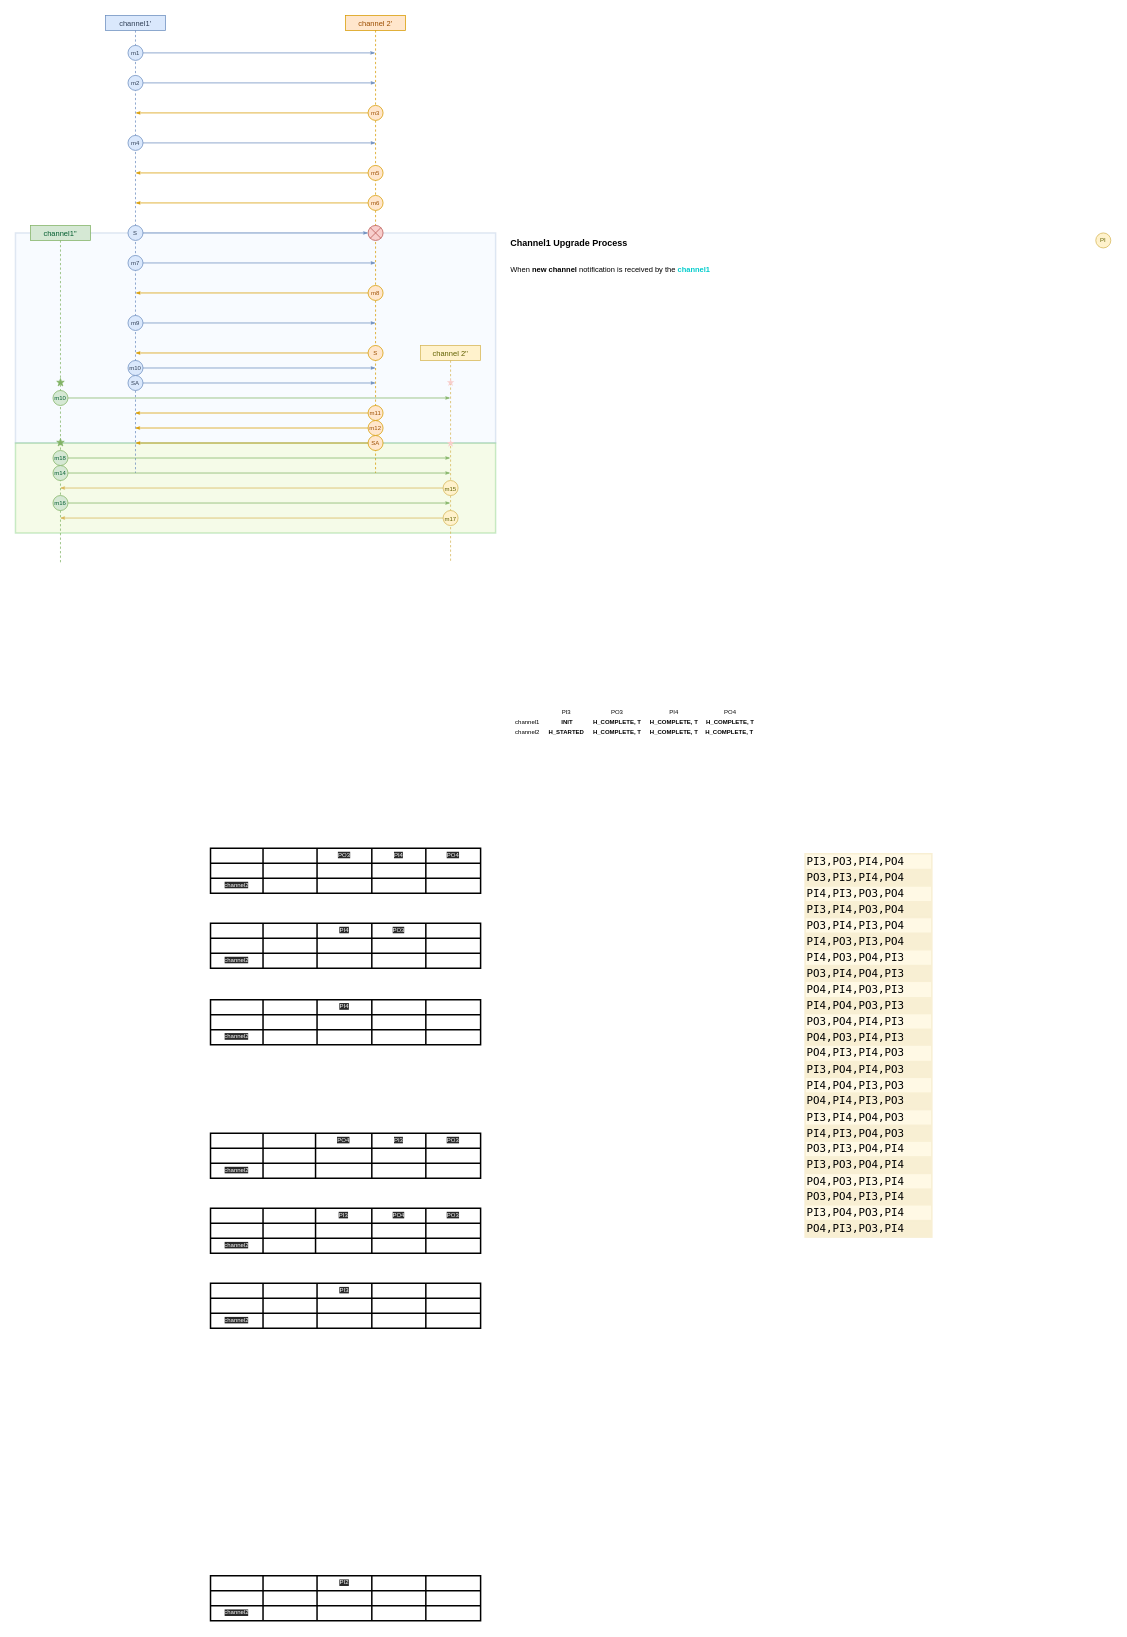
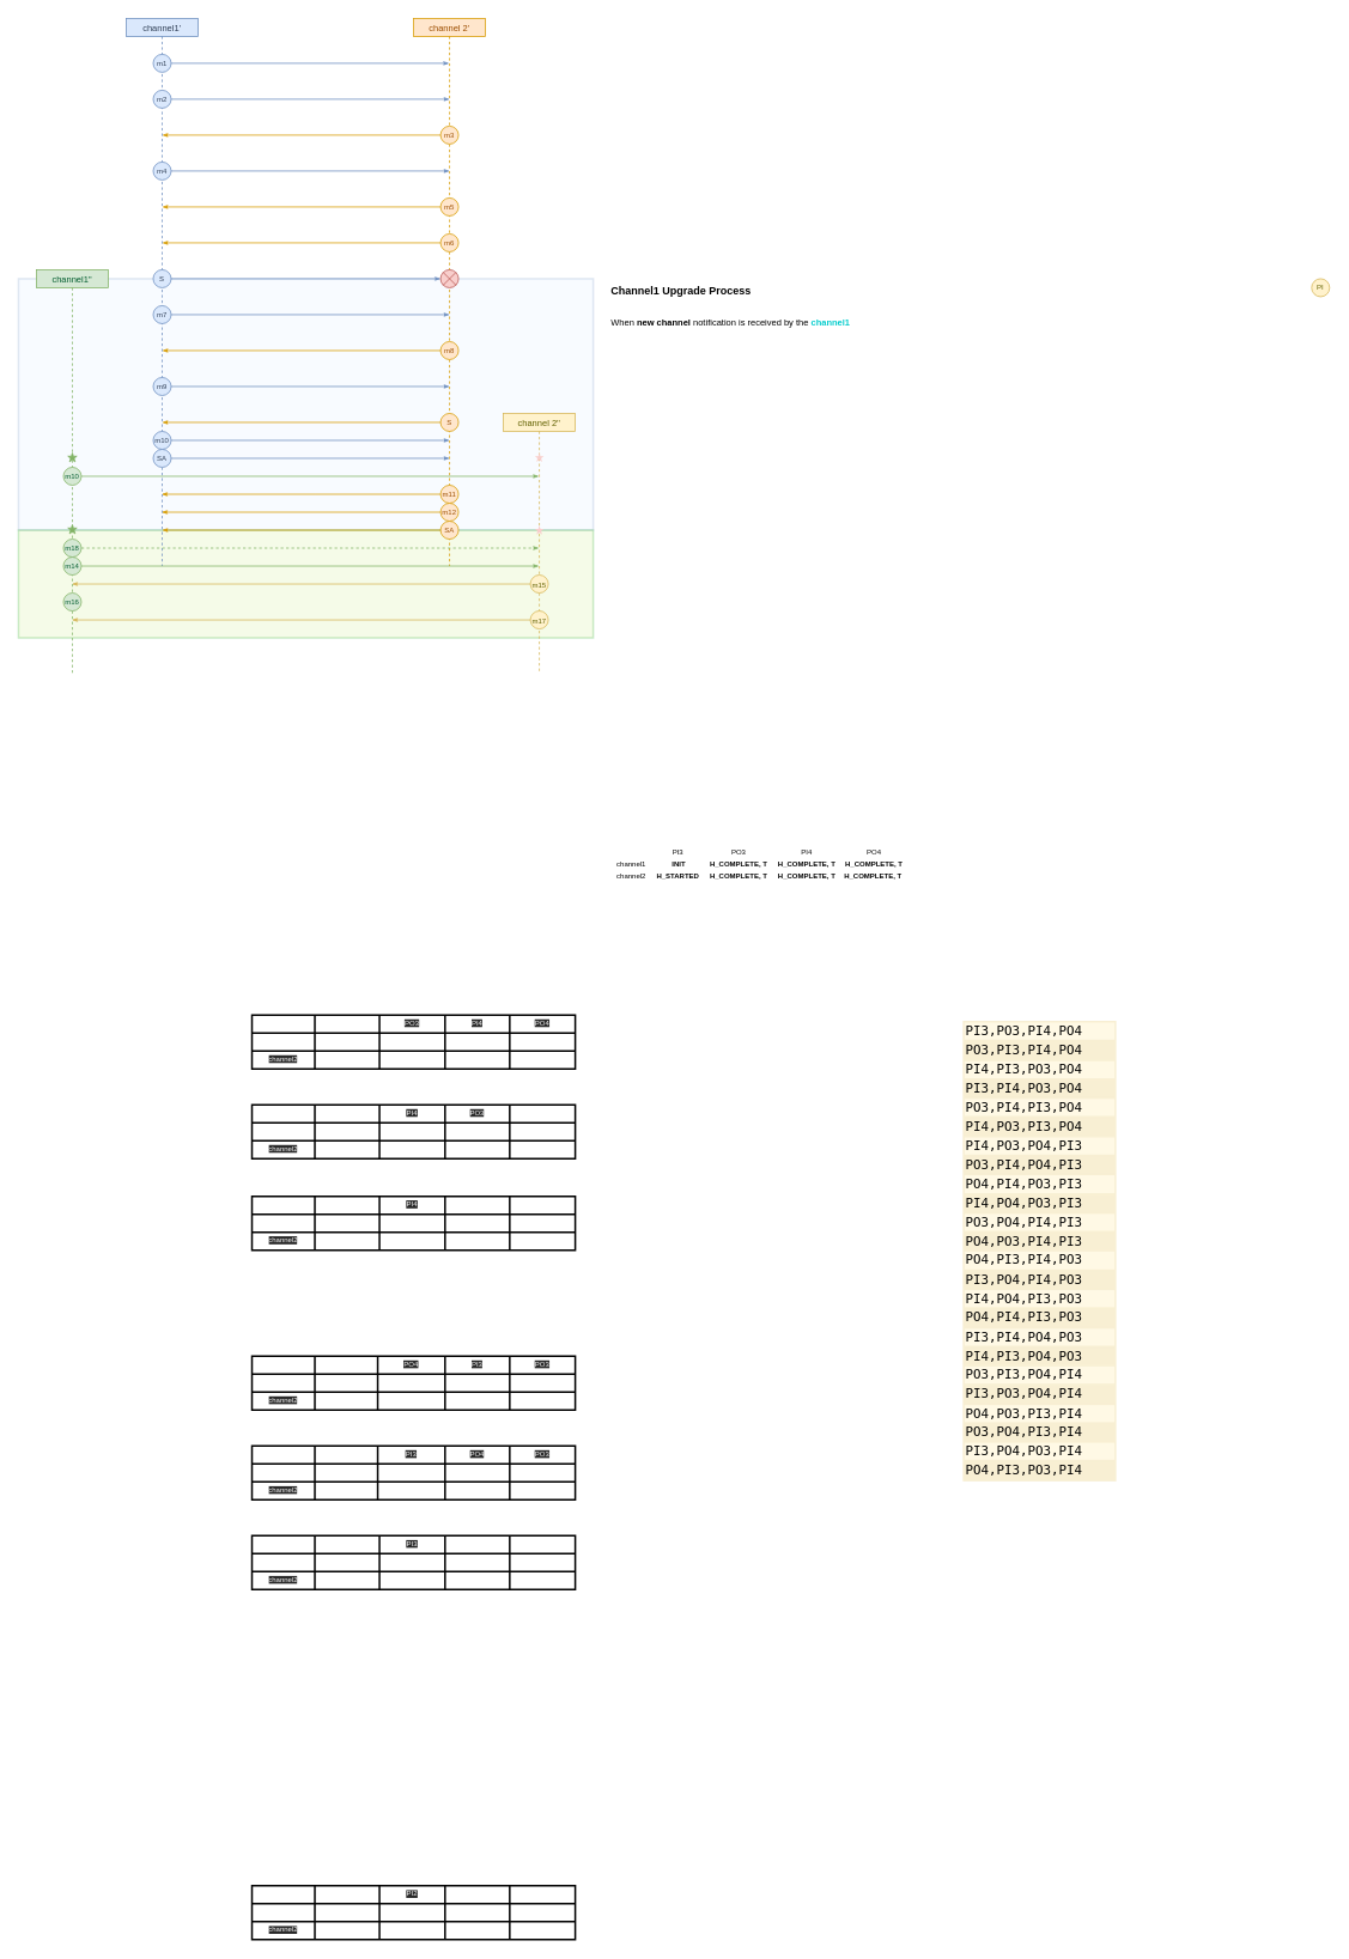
- <mxCell id="187" value="" style="endArrow=classicThin;html=1;rounded=0;fontSize=8;strokeColor=#82b366;exitX=1;exitY=0.5;exitDx=0;exitDy=0;endFill=1;jumpSize=6;startSize=4;endSize=4;strokeWidth=1;fillColor=#d5e8d4;fontStyle=0;fontColor=#005C2E;glass=0;labelBackgroundColor=none;fillStyle=solid;" edge="1" parent="1" source="34" target="39"><mxGeometry width="50" height="50" relative="1" as="geometry"><mxPoint x="350" y="590" as="sourcePoint" /><mxPoint x="580" y="610" as="targetPoint" /></mxGeometry></mxCell>
+ <mxCell id="187" value="" style="endArrow=classicThin;html=1;rounded=0;fontSize=8;strokeColor=#82b366;exitX=1;exitY=0.5;exitDx=0;exitDy=0;endFill=1;jumpSize=6;startSize=4;endSize=4;strokeWidth=1;fillColor=#d5e8d4;fontStyle=0;fontColor=#005C2E;glass=0;labelBackgroundColor=none;fillStyle=solid;dashed=1;" edge="1" parent="1" source="34" target="39"><mxGeometry width="50" height="50" relative="1" as="geometry"><mxPoint x="350" y="590" as="sourcePoint" /><mxPoint x="580" y="610" as="targetPoint" /></mxGeometry></mxCell>
- <mxCell id="193" value="" style="endArrow=classicThin;html=1;rounded=0;fontSize=8;strokeColor=#82b366;exitX=1;exitY=0.5;exitDx=0;exitDy=0;endFill=1;jumpSize=6;startSize=4;endSize=4;strokeWidth=1;fillColor=#d5e8d4;fontStyle=0;fontColor=#005C2E;glass=0;labelBackgroundColor=none;fillStyle=solid;" edge="1" parent="1" source="36" target="39"><mxGeometry width="50" height="50" relative="1" as="geometry"><mxPoint x="40" y="340" as="sourcePoint" /><mxPoint x="419.5" y="670" as="targetPoint" /></mxGeometry></mxCell>
